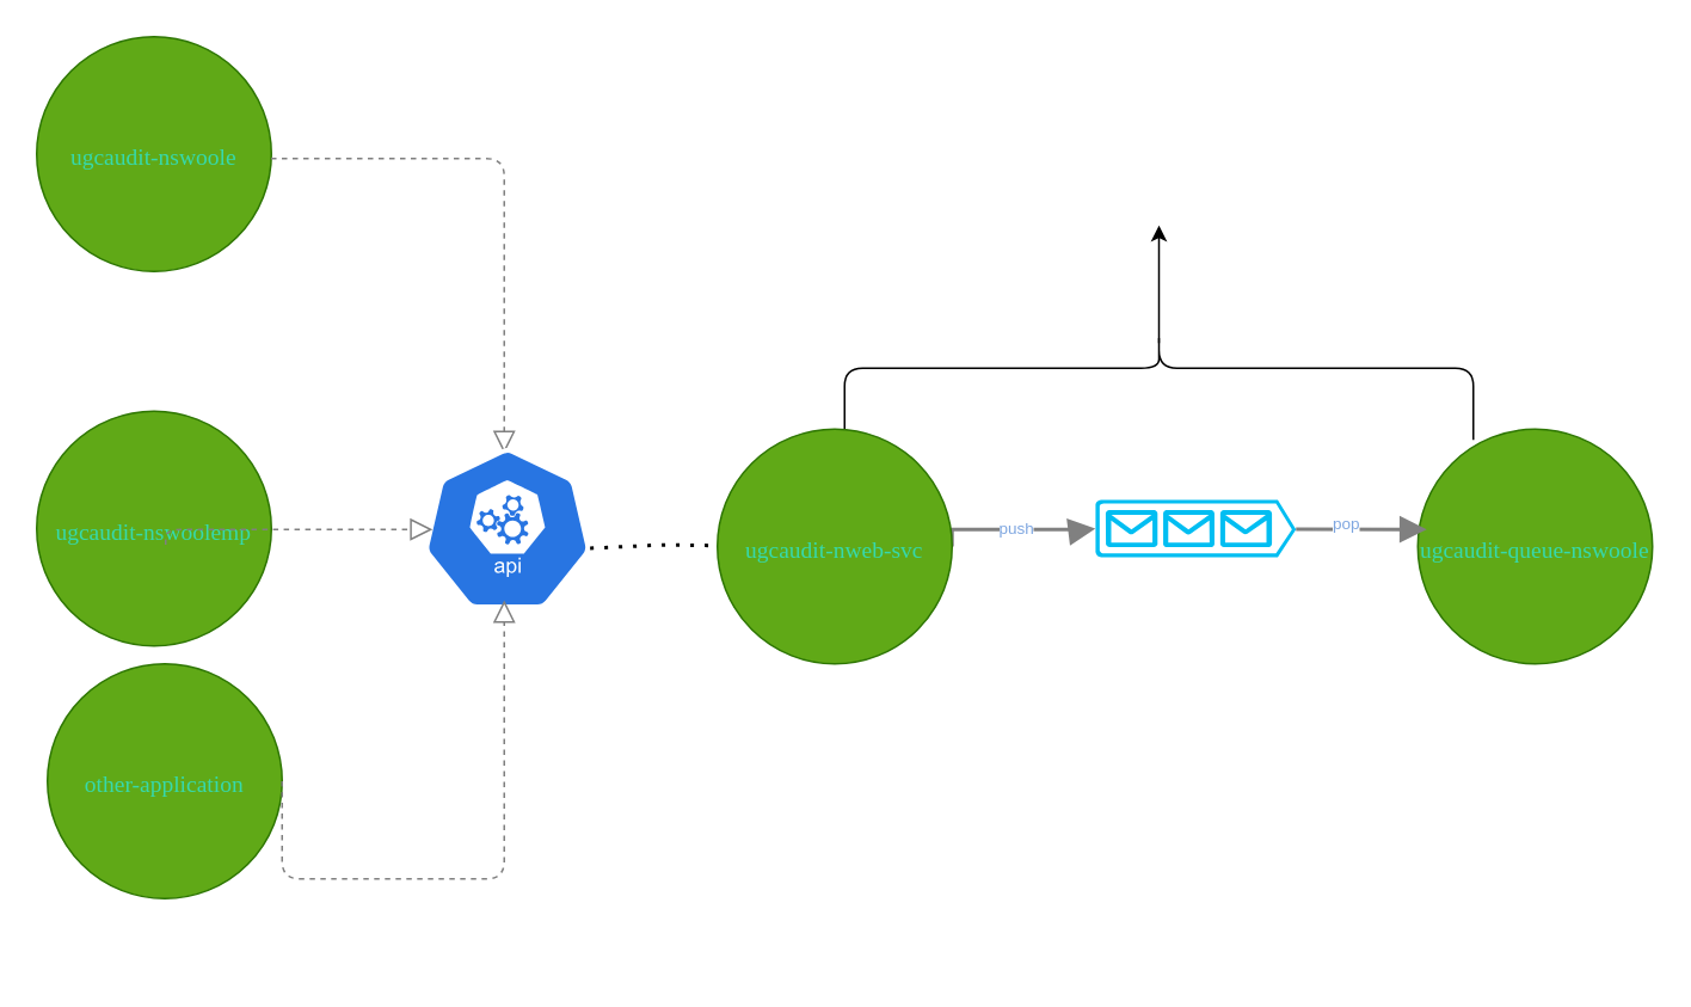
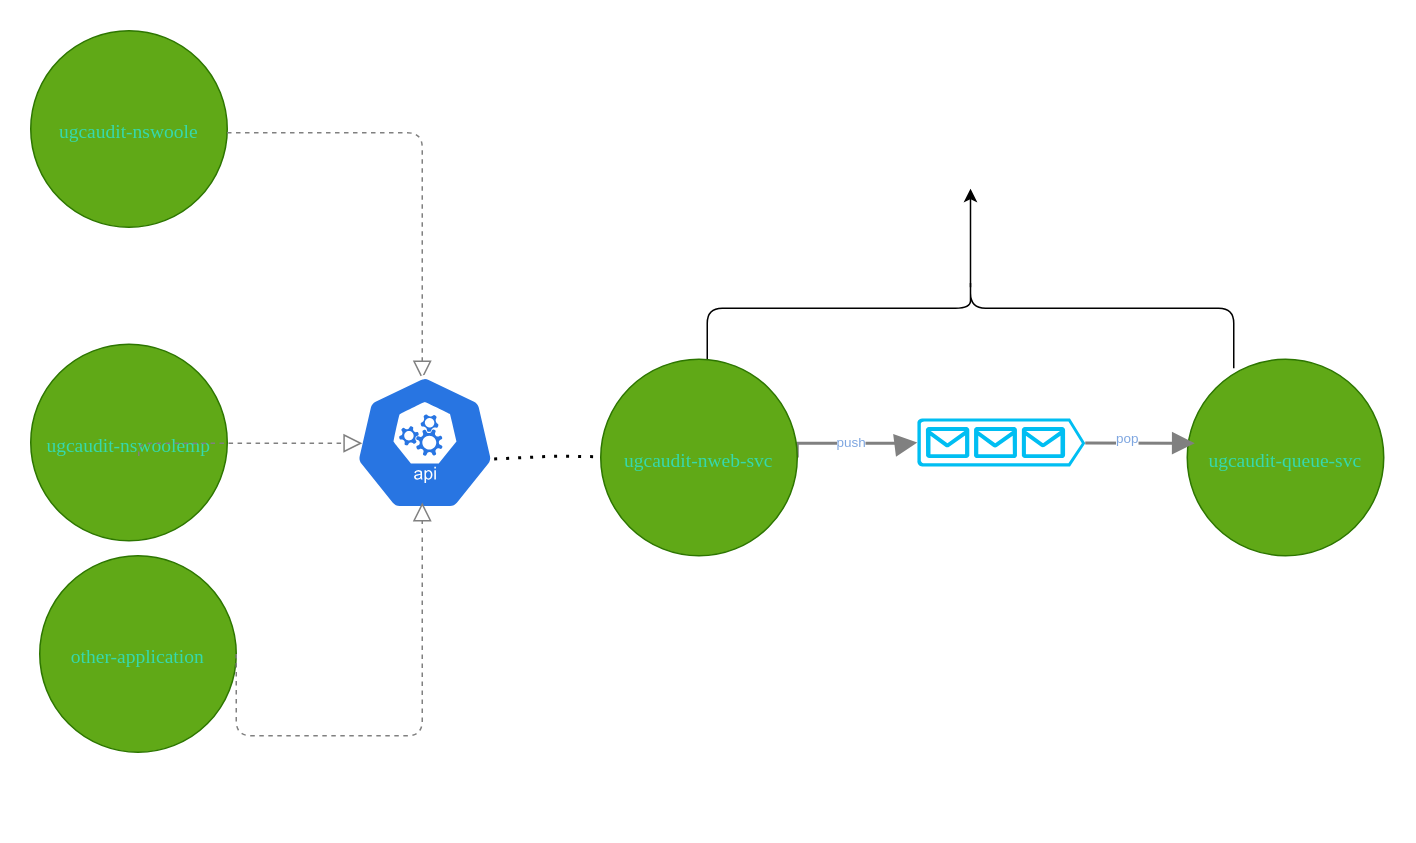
- <mxCell id="3" value="&lt;a style=&quot;box-sizing: border-box ; color: rgb(54 , 217 , 173) ; background-color: transparent ; outline: 0px ; cursor: pointer ; transition: 0.3s ease 0s ; font-family: , , &amp;#34;segoe ui&amp;#34; , &amp;#34;pingfang sc&amp;#34; , &amp;#34;hiragino sans gb&amp;#34; , &amp;#34;microsoft yahei&amp;#34; , &amp;#34;helvetica neue&amp;#34; , &amp;#34;helvetica&amp;#34; , &amp;#34;arial&amp;#34; , sans-serif , &amp;#34;apple color emoji&amp;#34; , &amp;#34;segoe ui emoji&amp;#34; , &amp;#34;segoe ui symbol&amp;#34; ; font-size: 13px ; text-align: left&quot;&gt;ugcaudit-queue-nswoole&lt;/a&gt;" style="ellipse;whiteSpace=wrap;html=1;aspect=fixed;fontFamily=Lucida Console;fontSize=15;fillColor=#60a917;strokeColor=#2D7600;fontColor=#ffffff;align=center;" vertex="1" parent="1"><mxGeometry x="791" y="239" width="131" height="131" as="geometry" /></mxCell>
+ <mxCell id="3" value="&lt;a style=&quot;box-sizing: border-box ; color: rgb(54 , 217 , 173) ; background-color: transparent ; outline: 0px ; cursor: pointer ; transition: 0.3s ease 0s ; font-family: , , &amp;#34;segoe ui&amp;#34; , &amp;#34;pingfang sc&amp;#34; , &amp;#34;hiragino sans gb&amp;#34; , &amp;#34;microsoft yahei&amp;#34; , &amp;#34;helvetica neue&amp;#34; , &amp;#34;helvetica&amp;#34; , &amp;#34;arial&amp;#34; , sans-serif , &amp;#34;apple color emoji&amp;#34; , &amp;#34;segoe ui emoji&amp;#34; , &amp;#34;segoe ui symbol&amp;#34; ; font-size: 13px ; text-align: left&quot;&gt;ugcaudit-queue-svc&lt;/a&gt;" style="ellipse;whiteSpace=wrap;html=1;aspect=fixed;fontFamily=Lucida Console;fontSize=15;fillColor=#60a917;strokeColor=#2D7600;fontColor=#ffffff;align=center;" vertex="1" parent="1"><mxGeometry x="791" y="239" width="131" height="131" as="geometry" /></mxCell>
